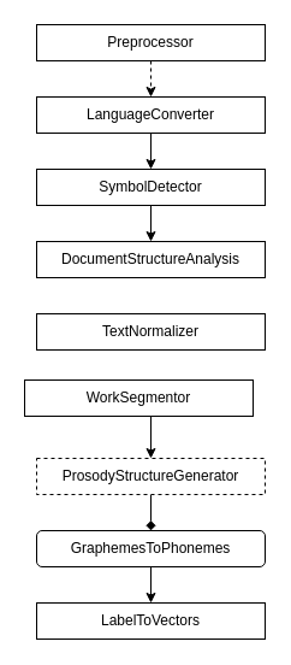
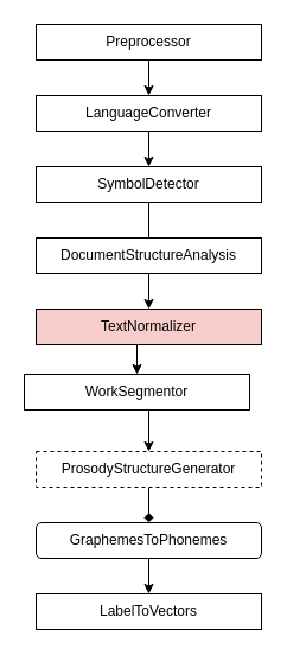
- <mxCell id="2" style="edgeStyle=orthogonalEdgeStyle;rounded=0;orthogonalLoop=1;jettySize=auto;html=1;exitX=0.5;exitY=1;exitDx=0;exitDy=0;entryX=0.5;entryY=0;entryDx=0;entryDy=0;dashed=1;" edge="1" parent="1" source="3" target="5"><mxGeometry relative="1" as="geometry" /></mxCell>
+ <mxCell id="2" style="edgeStyle=orthogonalEdgeStyle;rounded=0;orthogonalLoop=1;jettySize=auto;html=1;exitX=0.5;exitY=1;exitDx=0;exitDy=0;entryX=0.5;entryY=0;entryDx=0;entryDy=0;" edge="1" parent="1" source="3" target="5"><mxGeometry relative="1" as="geometry" /></mxCell>
- <mxCell id="6" style="edgeStyle=orthogonalEdgeStyle;rounded=0;orthogonalLoop=1;jettySize=auto;html=1;exitX=0.5;exitY=1;exitDx=0;exitDy=0;entryX=0.5;entryY=0;entryDx=0;entryDy=0;" edge="1" parent="1" source="7" target="9"><mxGeometry relative="1" as="geometry" /></mxCell>
+ <mxCell id="6" style="edgeStyle=orthogonalEdgeStyle;rounded=0;orthogonalLoop=1;jettySize=auto;html=1;exitX=0.5;exitY=1;exitDx=0;exitDy=0;entryX=0.5;entryY=0;entryDx=0;entryDy=0;endArrow=none;" edge="1" parent="1" source="7" target="9"><mxGeometry relative="1" as="geometry" /></mxCell>
+ <mxCell id="8" style="edgeStyle=orthogonalEdgeStyle;rounded=0;orthogonalLoop=1;jettySize=auto;html=1;exitX=0.5;exitY=1;exitDx=0;exitDy=0;entryX=0.5;entryY=0;entryDx=0;entryDy=0;" edge="1" parent="1" source="9" target="11"><mxGeometry relative="1" as="geometry" /></mxCell>
- <mxCell id="11" value="TextNormalizer" style="rounded=0;whiteSpace=wrap;html=1;" vertex="1" parent="1"><mxGeometry x="30" y="260" width="190" height="30" as="geometry" /></mxCell>
+ <mxCell id="11" value="TextNormalizer" style="rounded=0;whiteSpace=wrap;html=1;fillColor=#f8cecc;" vertex="1" parent="1"><mxGeometry x="30" y="260" width="190" height="30" as="geometry" /></mxCell>
+ <mxCell id="10" style="edgeStyle=orthogonalEdgeStyle;rounded=0;orthogonalLoop=1;jettySize=auto;html=1;exitX=0.5;exitY=1;exitDx=0;exitDy=0;entryX=0.5;entryY=0;entryDx=0;entryDy=0;" edge="1" parent="1" source="11" target="13"><mxGeometry relative="1" as="geometry" /></mxCell>
